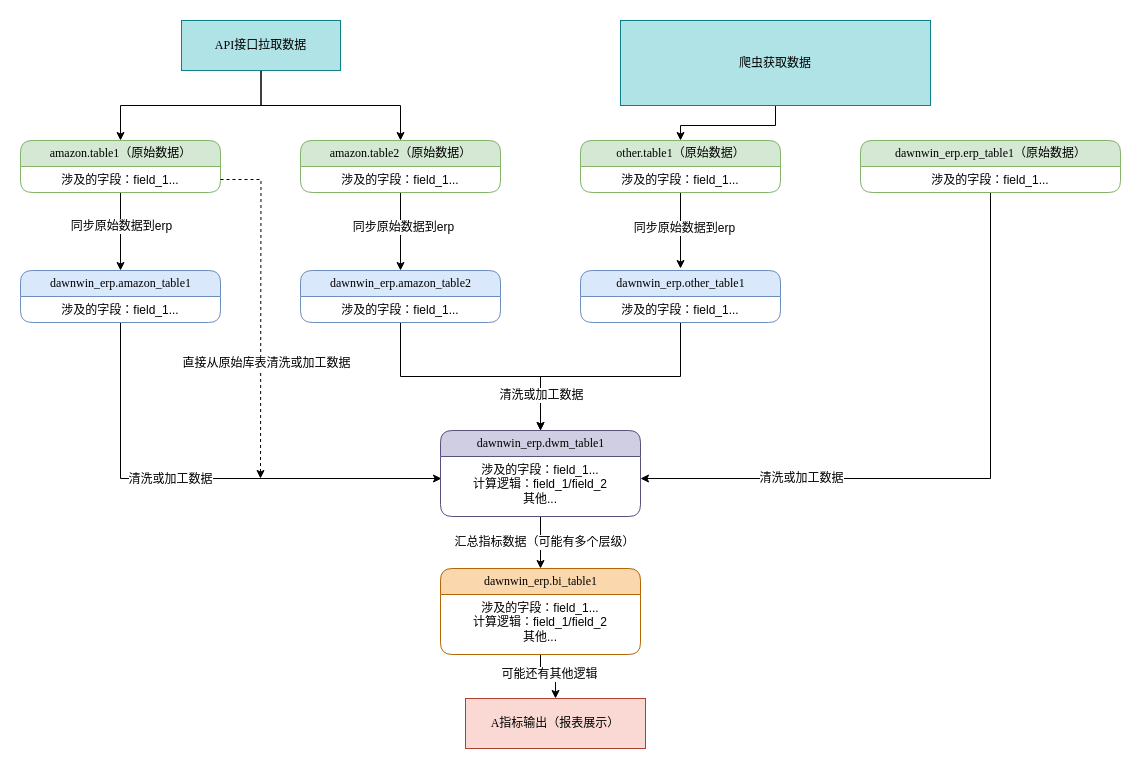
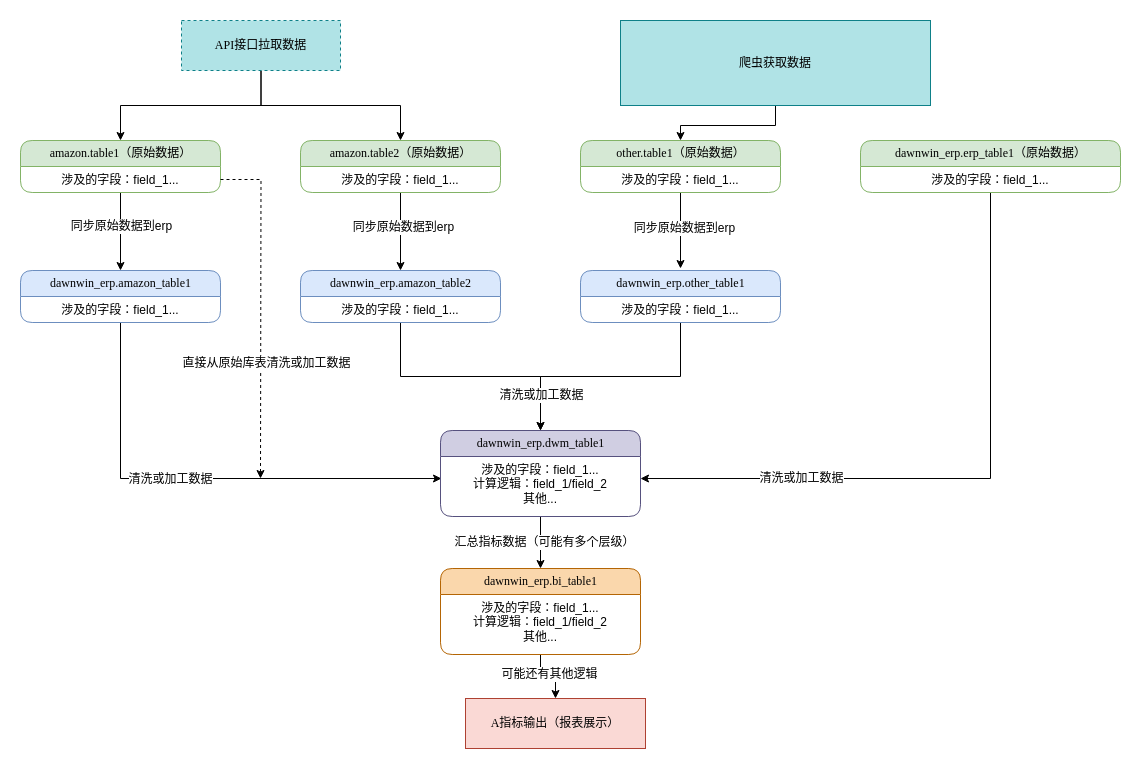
- <mxCell id="4" value="API接口拉取数据" style="whiteSpace=wrap;html=1;rounded=0;shadow=0;comic=0;labelBackgroundColor=none;strokeWidth=1;fontFamily=Verdana;fontSize=12;align=center;fillColor=#b0e3e6;strokeColor=#0e8088;" parent="1" vertex="1"><mxGeometry x="181" y="20" width="159" height="50" as="geometry" /></mxCell>
+ <mxCell id="4" value="API接口拉取数据" style="whiteSpace=wrap;html=1;rounded=0;shadow=0;comic=0;labelBackgroundColor=none;strokeWidth=1;fontFamily=Verdana;fontSize=12;align=center;fillColor=#b0e3e6;strokeColor=#0e8088;dashed=1;" parent="1" vertex="1"><mxGeometry x="181" y="20" width="159" height="50" as="geometry" /></mxCell>
